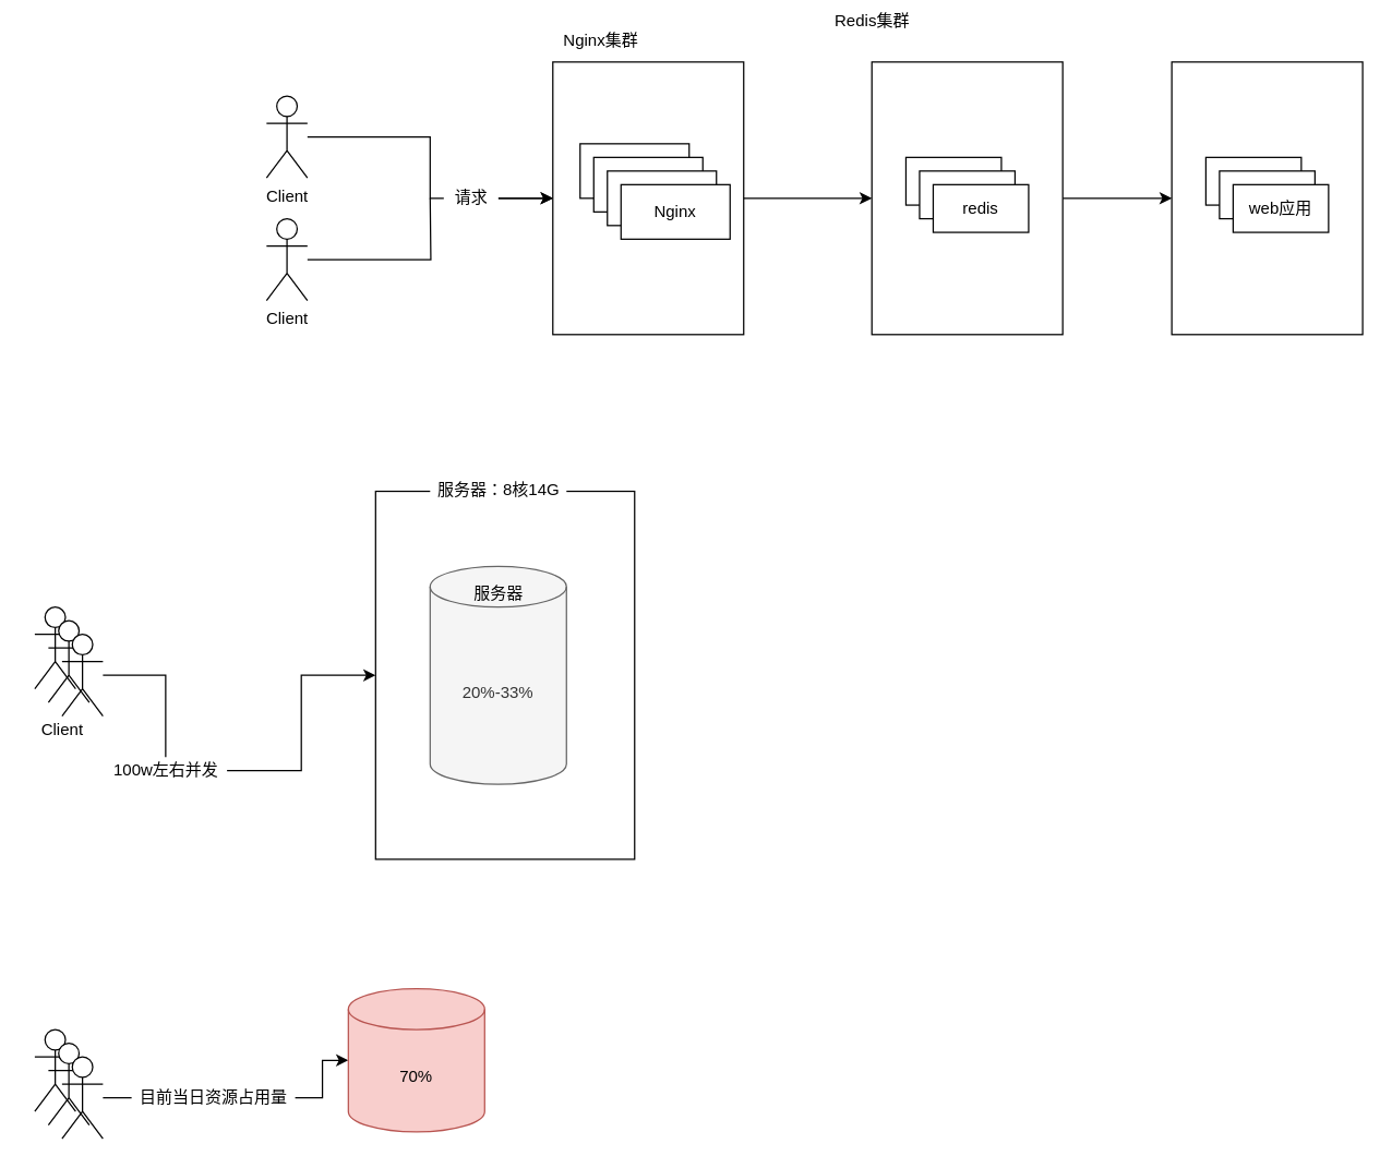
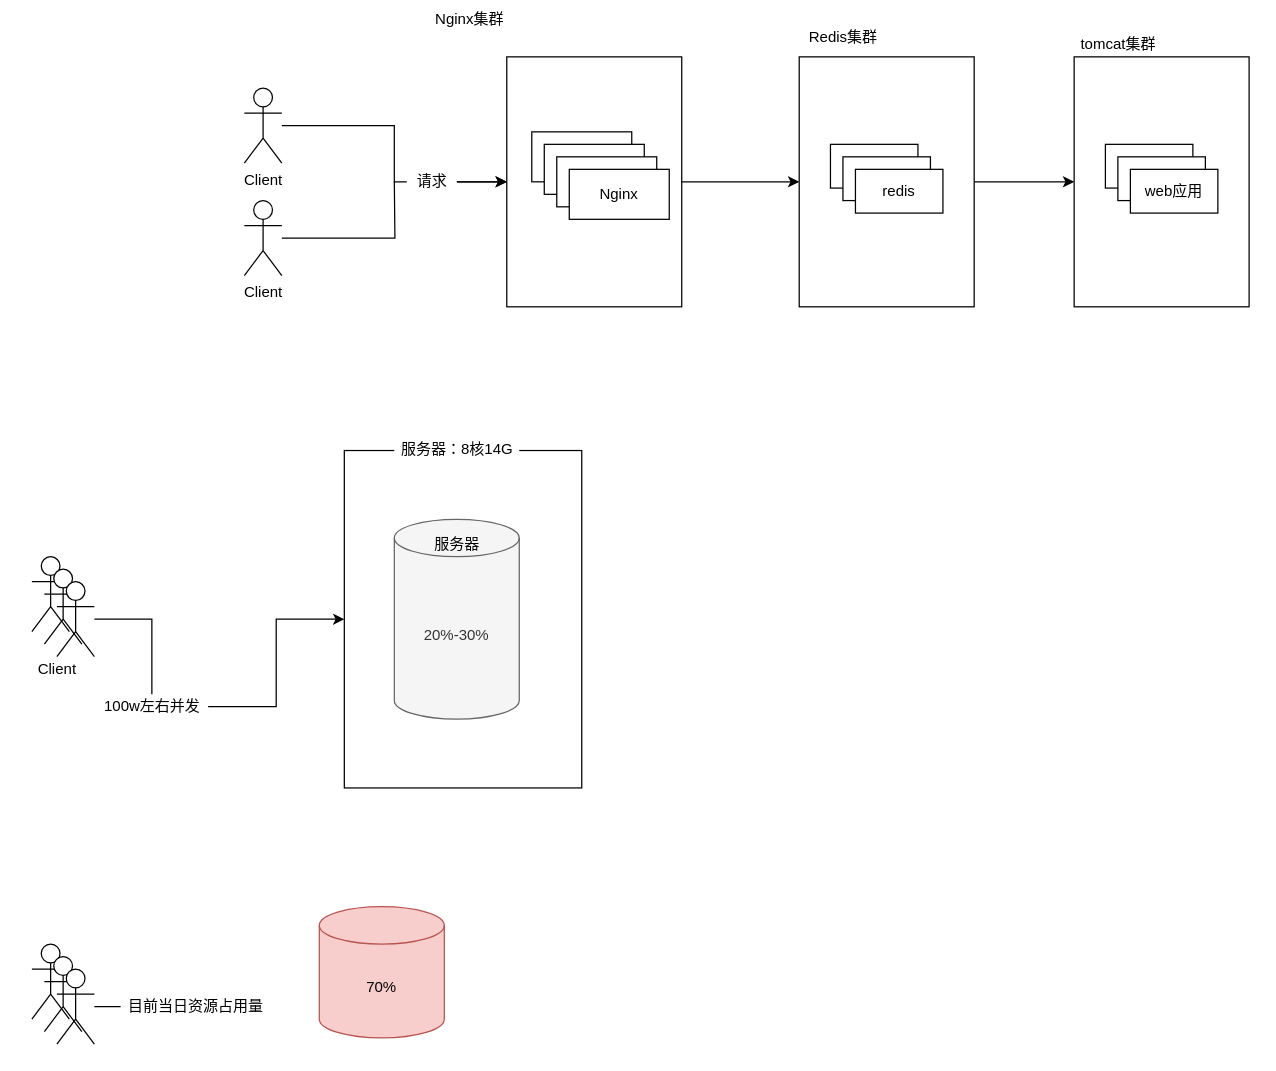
- <mxCell id="20" value="Redis集群" style="text;html=1;align=center;verticalAlign=middle;resizable=0;points=[];autosize=1;strokeColor=none;fillColor=none;" parent="1" vertex="1"><mxGeometry x="604" y="5" width="70" height="20" as="geometry" /></mxCell>
+ <mxCell id="20" value="Redis集群" style="text;html=1;align=center;verticalAlign=middle;resizable=0;points=[];autosize=1;strokeColor=none;fillColor=none;" parent="1" vertex="1"><mxGeometry x="639" y="20" width="70" height="20" as="geometry" /></mxCell>
- <mxCell id="12" value="Nginx集群" style="text;html=1;align=center;verticalAlign=middle;resizable=0;points=[];autosize=1;strokeColor=none;fillColor=none;" parent="1" vertex="1"><mxGeometry x="405" y="20" width="70" height="20" as="geometry" /></mxCell>
+ <mxCell id="12" value="Nginx集群" style="text;html=1;align=center;verticalAlign=middle;resizable=0;points=[];autosize=1;strokeColor=none;fillColor=none;" parent="1" vertex="1"><mxGeometry x="340" y="5" width="70" height="20" as="geometry" /></mxCell>
+ <mxCell id="25" value="tomcat集群" style="text;html=1;align=center;verticalAlign=middle;resizable=0;points=[];autosize=1;strokeColor=none;fillColor=none;" parent="1" vertex="1"><mxGeometry x="854" y="25" width="80" height="20" as="geometry" /></mxCell>
- <mxCell id="30" value="20%-33%" style="shape=cylinder3;whiteSpace=wrap;html=1;boundedLbl=1;backgroundOutline=1;size=15;fillColor=#f5f5f5;fontColor=#333333;strokeColor=#666666;" parent="1" vertex="1"><mxGeometry x="315" y="415" width="100" height="160" as="geometry" /></mxCell>
+ <mxCell id="30" value="20%-30%" style="shape=cylinder3;whiteSpace=wrap;html=1;boundedLbl=1;backgroundOutline=1;size=15;fillColor=#f5f5f5;fontColor=#333333;strokeColor=#666666;" parent="1" vertex="1"><mxGeometry x="315" y="415" width="100" height="160" as="geometry" /></mxCell>
- <mxCell id="35" value="" style="edgeStyle=orthogonalEdgeStyle;rounded=0;orthogonalLoop=1;jettySize=auto;html=1;startArrow=none;" edge="1" parent="1" source="38" target="37"><mxGeometry relative="1" as="geometry" /></mxCell>
